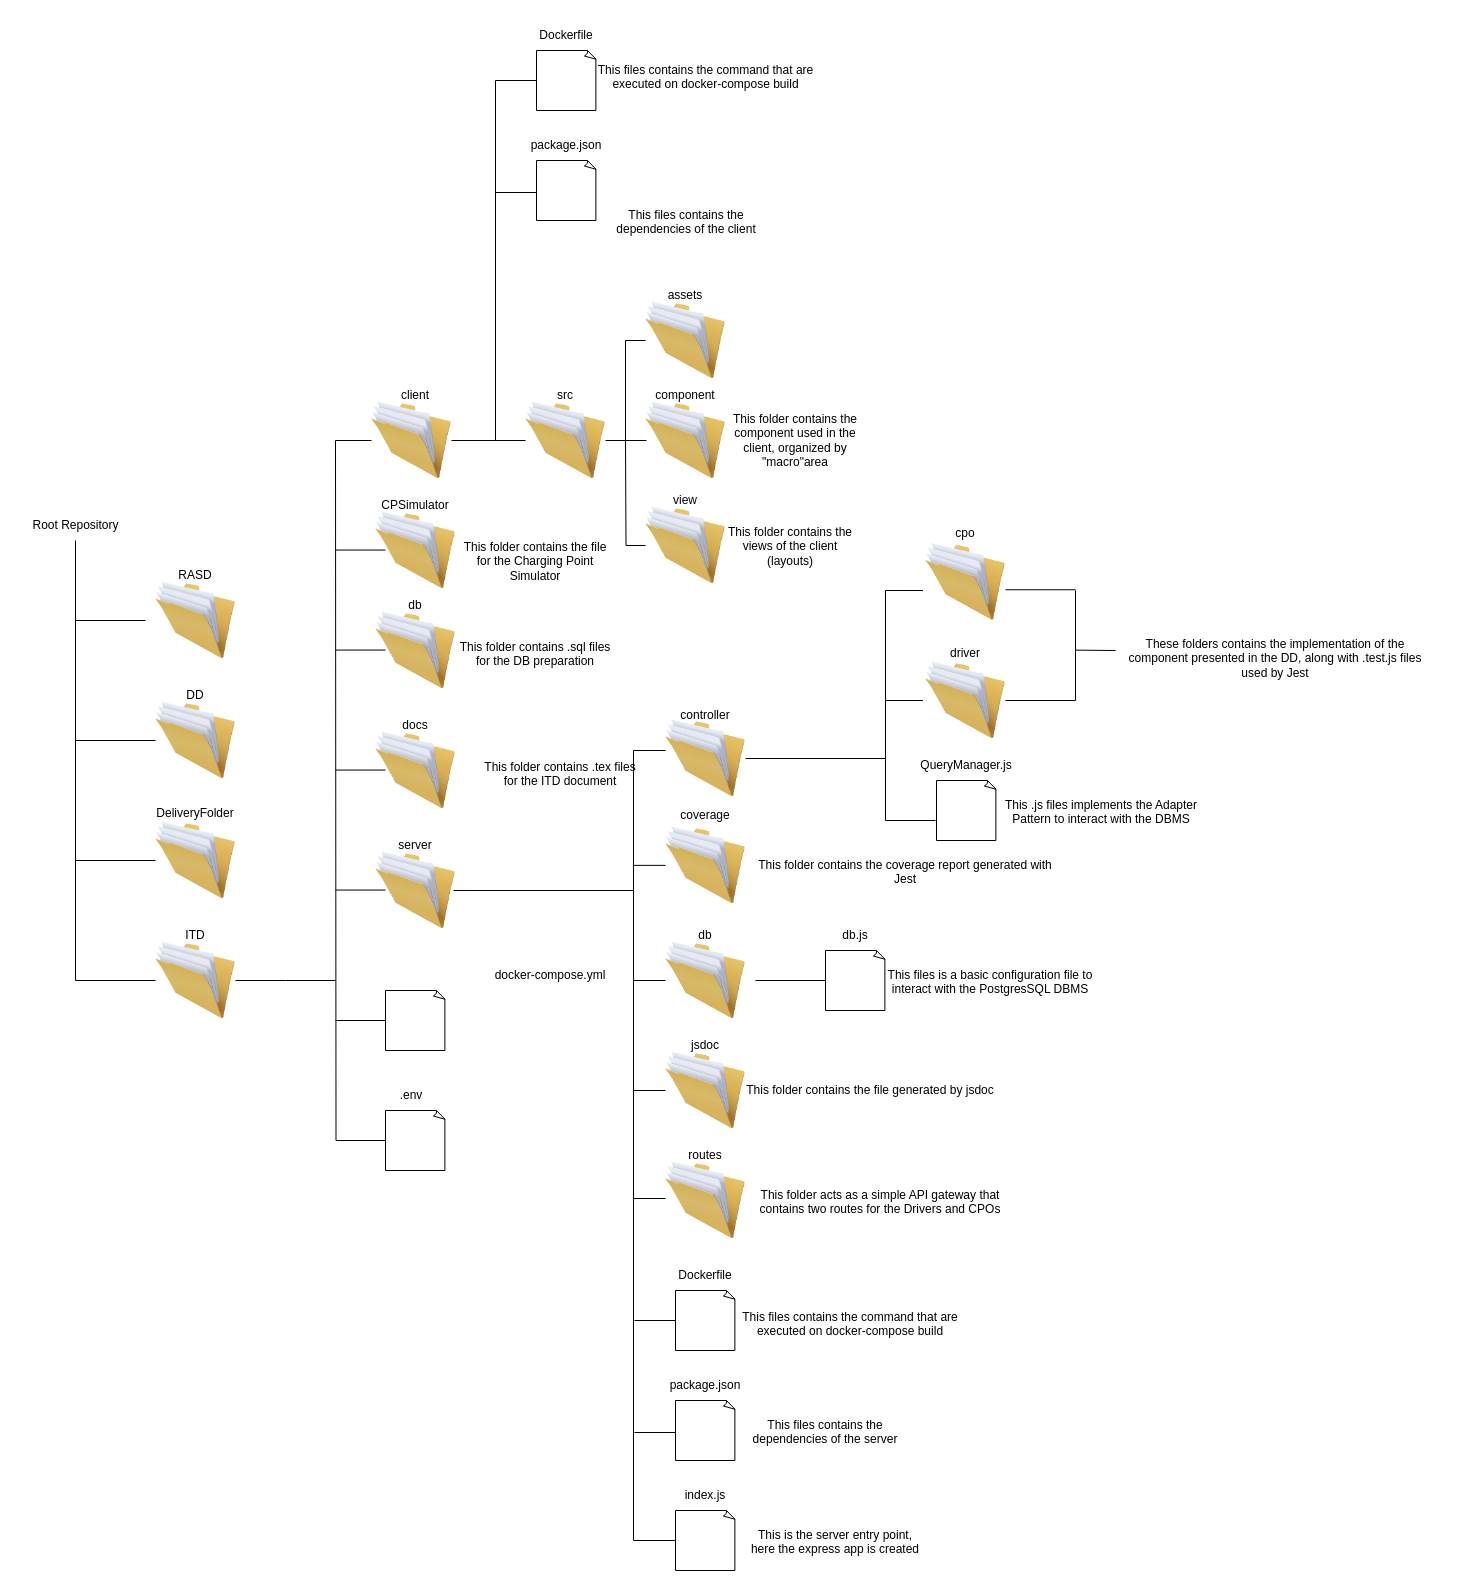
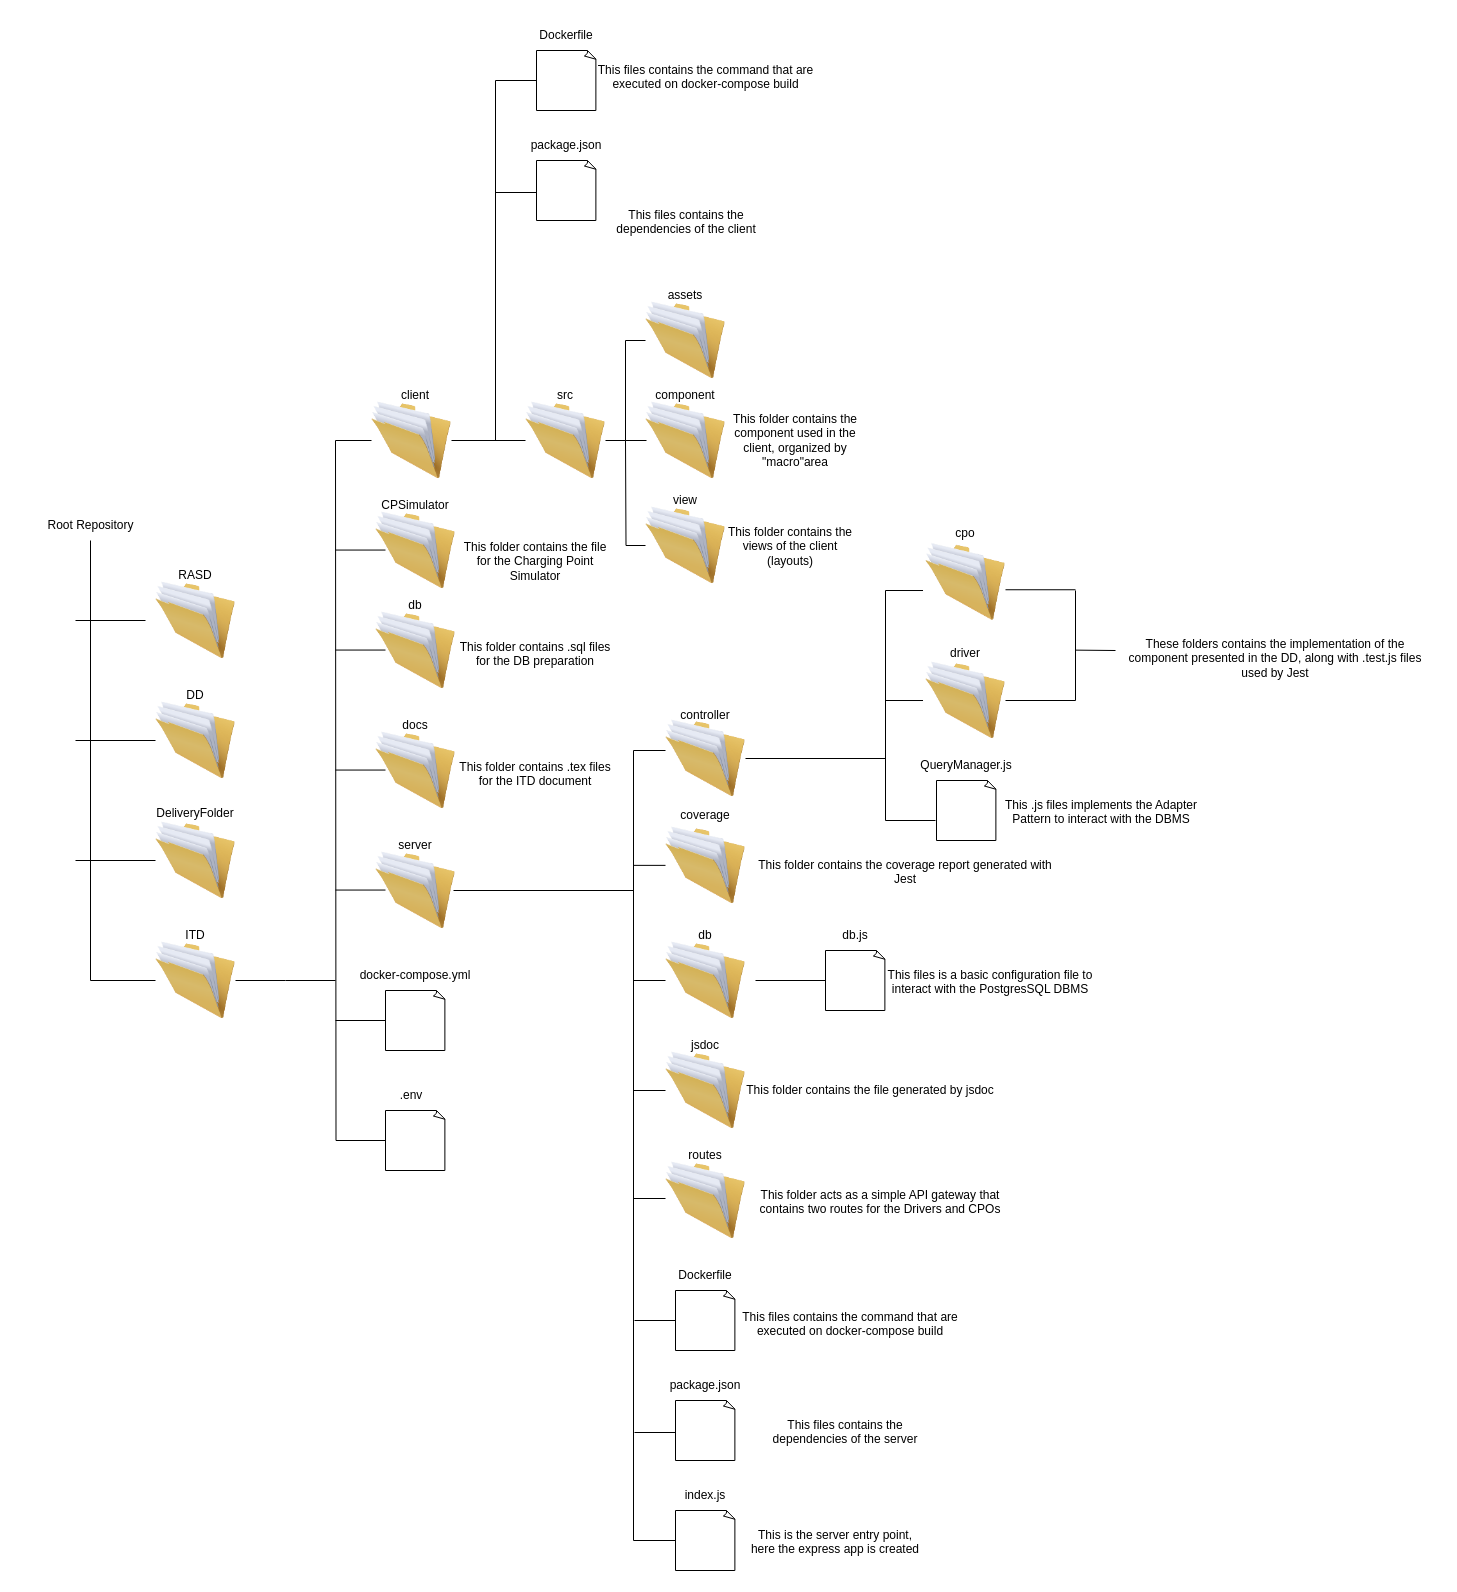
- <mxCell id="4" value="Root Repository" style="text;html=1;align=center;verticalAlign=middle;resizable=0;points=[];autosize=1;strokeColor=none;fillColor=none;" vertex="1" parent="1"><mxGeometry x="20" y="510" width="110" height="30" as="geometry" /></mxCell>
+ <mxCell id="4" value="Root Repository" style="text;html=1;align=center;verticalAlign=middle;resizable=0;points=[];autosize=1;strokeColor=none;fillColor=none;" vertex="1" parent="1"><mxGeometry x="35" y="510" width="110" height="30" as="geometry" /></mxCell>
- <mxCell id="38" value="This folder contains .tex files for the ITD document" style="text;html=1;strokeColor=none;fillColor=none;align=center;verticalAlign=top;whiteSpace=wrap;rounded=0;horizontal=1;" vertex="1" parent="1"><mxGeometry x="480" y="752.5" width="160" height="35" as="geometry" /></mxCell>
+ <mxCell id="38" value="This folder contains .tex files for the ITD document" style="text;html=1;strokeColor=none;fillColor=none;align=center;verticalAlign=top;whiteSpace=wrap;rounded=0;horizontal=1;" vertex="1" parent="1"><mxGeometry x="455" y="752.5" width="160" height="35" as="geometry" /></mxCell>
- <mxCell id="27" value="docker-compose.yml" style="text;html=1;strokeColor=none;fillColor=none;align=center;verticalAlign=middle;whiteSpace=wrap;rounded=0;" vertex="1" parent="1"><mxGeometry x="490" y="960" width="120" height="30" as="geometry" /></mxCell>
+ <mxCell id="27" value="docker-compose.yml" style="text;html=1;strokeColor=none;fillColor=none;align=center;verticalAlign=middle;whiteSpace=wrap;rounded=0;" vertex="1" parent="1"><mxGeometry x="355" y="960" width="120" height="30" as="geometry" /></mxCell>
- <mxCell id="79" value="This files contains the dependencies of the server" style="text;html=1;strokeColor=none;fillColor=none;align=center;verticalAlign=top;whiteSpace=wrap;rounded=0;horizontal=1;" vertex="1" parent="1"><mxGeometry x="745" y="1411.25" width="160" height="37.5" as="geometry" /></mxCell>
+ <mxCell id="79" value="This files contains the dependencies of the server" style="text;html=1;strokeColor=none;fillColor=none;align=center;verticalAlign=top;whiteSpace=wrap;rounded=0;horizontal=1;" vertex="1" parent="1"><mxGeometry x="765" y="1411.25" width="160" height="37.5" as="geometry" /></mxCell>
